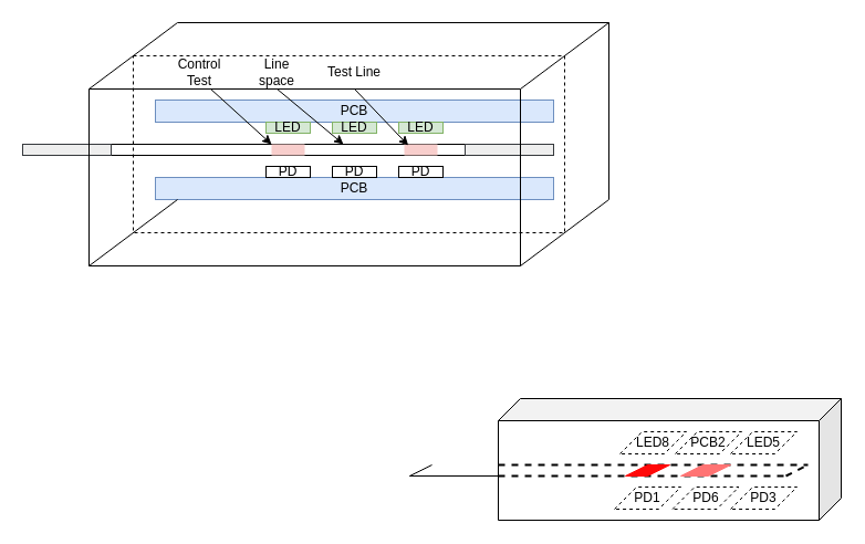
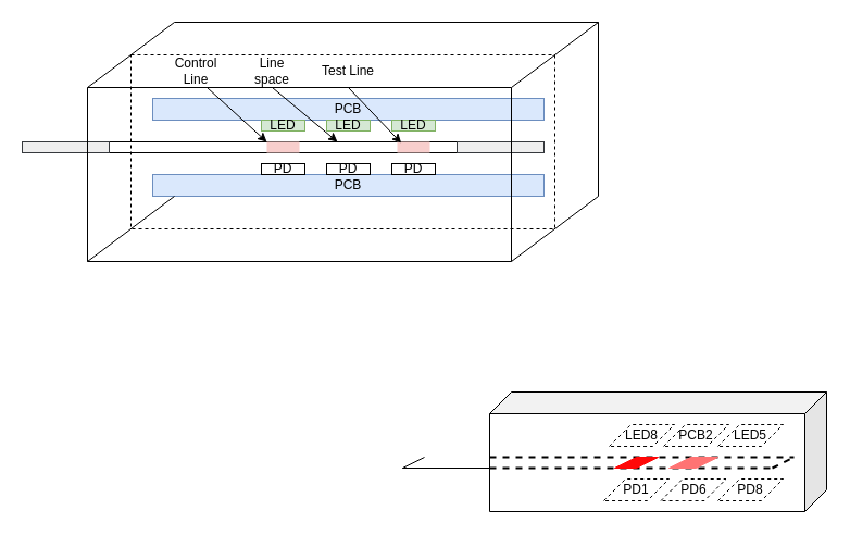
- <mxCell id="37" value="Control Test" style="text;html=1;align=center;verticalAlign=middle;whiteSpace=wrap;rounded=0;" vertex="1" parent="1"><mxGeometry x="150" y="50" width="60" height="30" as="geometry" /></mxCell>
+ <mxCell id="37" value="Control Line" style="text;html=1;align=center;verticalAlign=middle;whiteSpace=wrap;rounded=0;" vertex="1" parent="1"><mxGeometry x="150" y="50" width="60" height="30" as="geometry" /></mxCell>
- <mxCell id="10" value="PD3" style="shape=parallelogram;perimeter=parallelogramPerimeter;whiteSpace=wrap;html=1;fixedSize=1;dashed=1;" parent="3" vertex="1"><mxGeometry x="290" y="80" width="60" height="20" as="geometry" /></mxCell>
+ <mxCell id="10" value="PD8" style="shape=parallelogram;perimeter=parallelogramPerimeter;whiteSpace=wrap;html=1;fixedSize=1;dashed=1;" parent="3" vertex="1"><mxGeometry x="290" y="80" width="60" height="20" as="geometry" /></mxCell>
